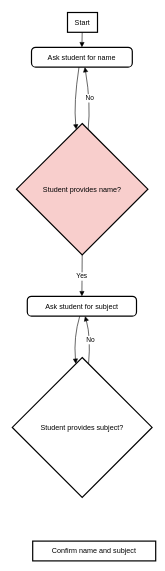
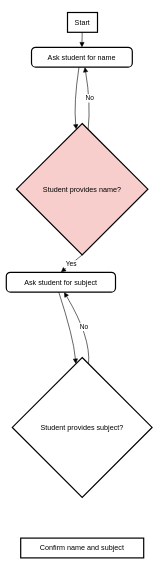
- <mxCell id="5" value="Ask student for subject" style="rounded=1;absoluteArcSize=1;arcSize=14;whiteSpace=wrap;strokeWidth=2;" vertex="1" parent="1"><mxGeometry x="45" y="493" width="182" height="33" as="geometry" /></mxCell>
+ <mxCell id="5" value="Ask student for subject" style="rounded=1;absoluteArcSize=1;arcSize=14;whiteSpace=wrap;strokeWidth=2;" vertex="1" parent="1"><mxGeometry x="10" y="453" width="182" height="33" as="geometry" /></mxCell>
- <mxCell id="7" value="Confirm name and subject" style="whiteSpace=wrap;strokeWidth=2;" vertex="1" parent="1"><mxGeometry x="54" y="901" width="205" height="33" as="geometry" /></mxCell>
+ <mxCell id="7" value="Confirm name and subject" style="whiteSpace=wrap;strokeWidth=2;" vertex="1" parent="1"><mxGeometry x="34" y="896" width="205" height="33" as="geometry" /></mxCell>
